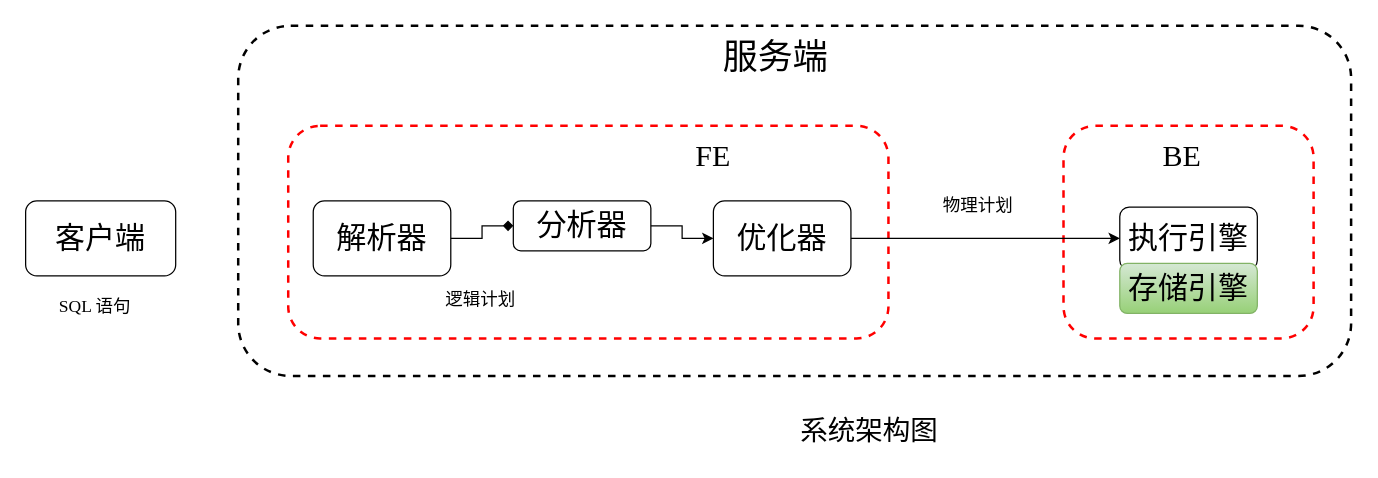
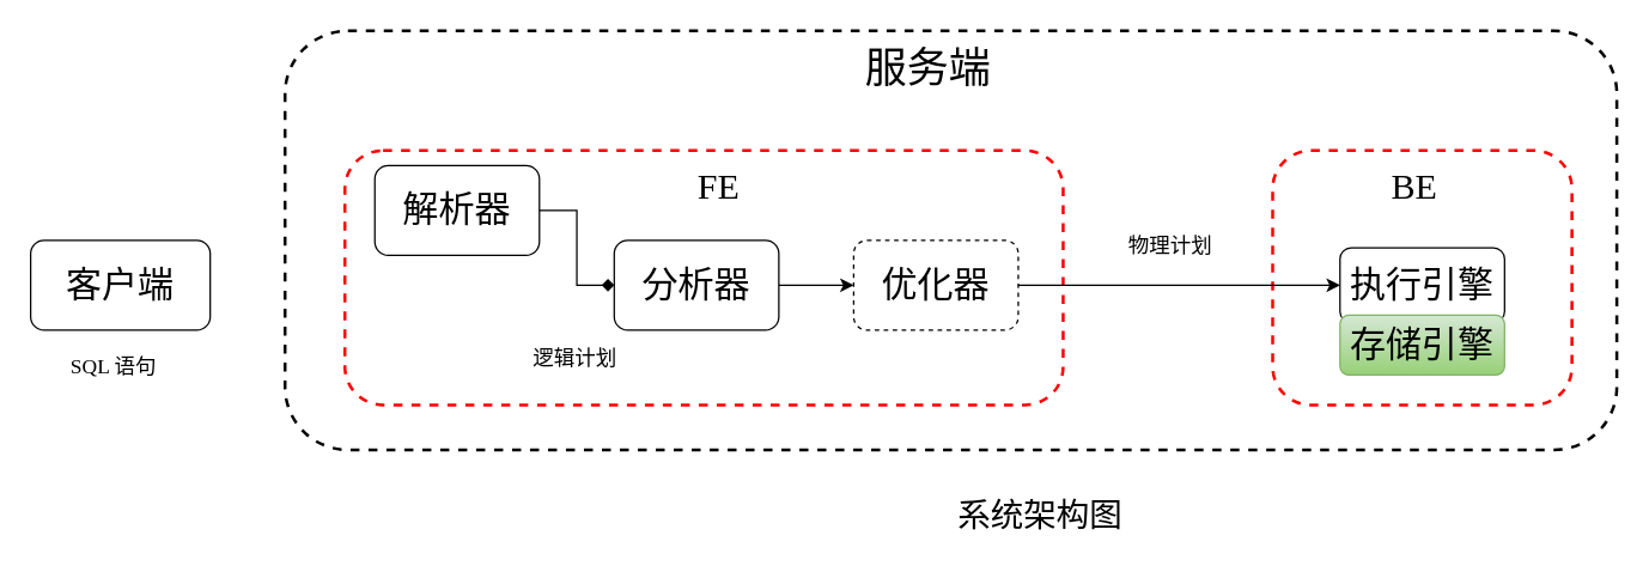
- <mxCell id="17" value="&lt;font style=&quot;font-size: 24px;&quot; face=&quot;阿里巴巴普惠体&quot;&gt;FE&lt;/font&gt;" style="text;html=1;align=center;verticalAlign=middle;whiteSpace=wrap;rounded=0;" vertex="1" parent="1"><mxGeometry x="520" y="110" width="100" height="30" as="geometry" /></mxCell>
+ <mxCell id="17" value="&lt;font style=&quot;font-size: 24px;&quot; face=&quot;阿里巴巴普惠体&quot;&gt;FE&lt;/font&gt;" style="text;html=1;align=center;verticalAlign=middle;whiteSpace=wrap;rounded=0;" vertex="1" parent="1"><mxGeometry x="430" y="110" width="100" height="30" as="geometry" /></mxCell>
- <mxCell id="9" value="&lt;font style=&quot;font-size: 24px;&quot; face=&quot;阿里巴巴普惠体&quot;&gt;分析器&lt;/font&gt;" style="rounded=1;whiteSpace=wrap;html=1;fontColor=default;fillColor=none;" vertex="1" parent="1"><mxGeometry x="410" y="160" width="110" height="40" as="geometry" /></mxCell>
+ <mxCell id="9" value="&lt;font style=&quot;font-size: 24px;&quot; face=&quot;阿里巴巴普惠体&quot;&gt;分析器&lt;/font&gt;" style="rounded=1;whiteSpace=wrap;html=1;fontColor=default;fillColor=none;" vertex="1" parent="1"><mxGeometry x="410" y="160" width="110" height="60" as="geometry" /></mxCell>
- <mxCell id="7" value="&lt;font style=&quot;font-size: 24px;&quot; face=&quot;阿里巴巴普惠体&quot;&gt;解析器&lt;/font&gt;" style="rounded=1;whiteSpace=wrap;html=1;fontColor=default;fillColor=none;" vertex="1" parent="1"><mxGeometry x="250" y="160" width="110" height="60" as="geometry" /></mxCell>
+ <mxCell id="7" value="&lt;font style=&quot;font-size: 24px;&quot; face=&quot;阿里巴巴普惠体&quot;&gt;解析器&lt;/font&gt;" style="rounded=1;whiteSpace=wrap;html=1;fontColor=default;fillColor=none;" vertex="1" parent="1"><mxGeometry x="250" y="110" width="110" height="60" as="geometry" /></mxCell>
- <mxCell id="11" value="&lt;font style=&quot;font-size: 24px;&quot; face=&quot;阿里巴巴普惠体&quot;&gt;优化器&lt;/font&gt;" style="rounded=1;whiteSpace=wrap;html=1;fontColor=default;fillColor=none;strokeColor=default;align=center;verticalAlign=middle;fontFamily=Helvetica;fontSize=12;" vertex="1" parent="1"><mxGeometry x="570" y="160" width="110" height="60" as="geometry" /></mxCell>
+ <mxCell id="11" value="&lt;font style=&quot;font-size: 24px;&quot; face=&quot;阿里巴巴普惠体&quot;&gt;优化器&lt;/font&gt;" style="rounded=1;whiteSpace=wrap;html=1;fontColor=default;fillColor=none;strokeColor=default;align=center;verticalAlign=middle;fontFamily=Helvetica;fontSize=12;dashed=1;" vertex="1" parent="1"><mxGeometry x="570" y="160" width="110" height="60" as="geometry" /></mxCell>
